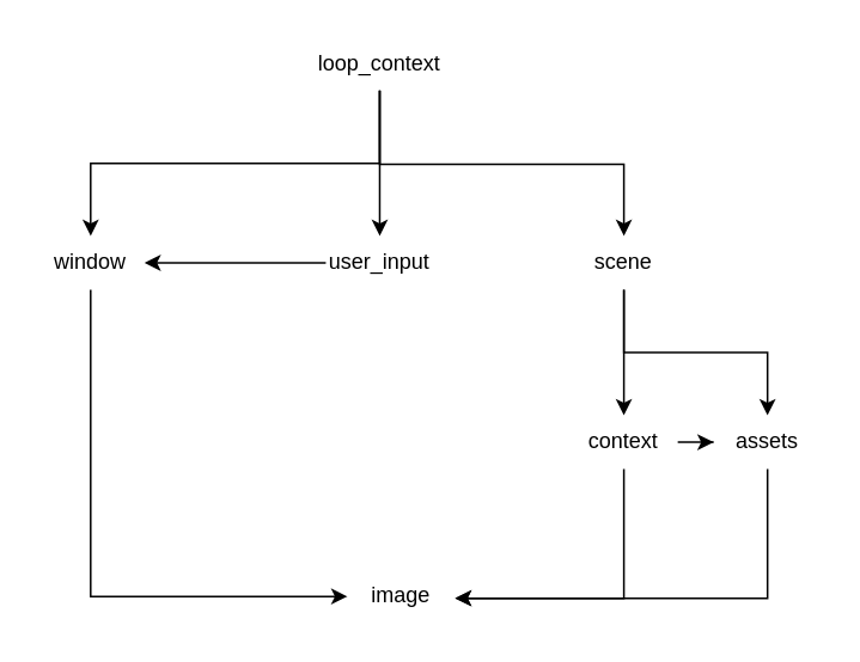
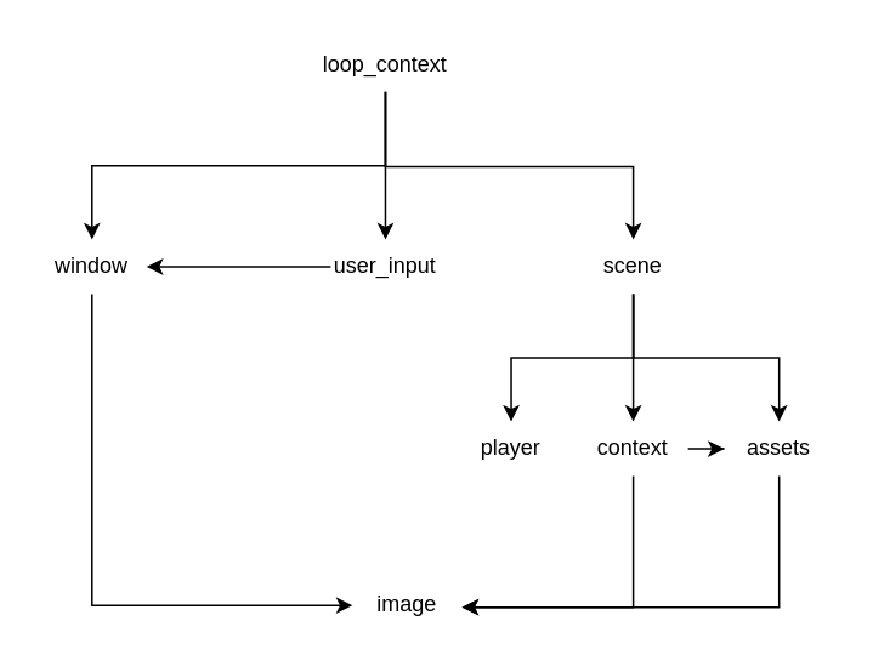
+ <mxCell id="9" style="edgeStyle=orthogonalEdgeStyle;rounded=0;orthogonalLoop=1;jettySize=auto;html=1;exitX=0.5;exitY=1;exitDx=0;exitDy=0;" edge="1" parent="1" source="11" target="18"><mxGeometry relative="1" as="geometry" /></mxCell>
+ <mxCell id="18" value="player" style="text;strokeColor=none;align=center;fillColor=none;html=1;verticalAlign=middle;whiteSpace=wrap;rounded=0;" vertex="1" parent="1"><mxGeometry x="250" y="231" width="60" height="30" as="geometry" /></mxCell>
